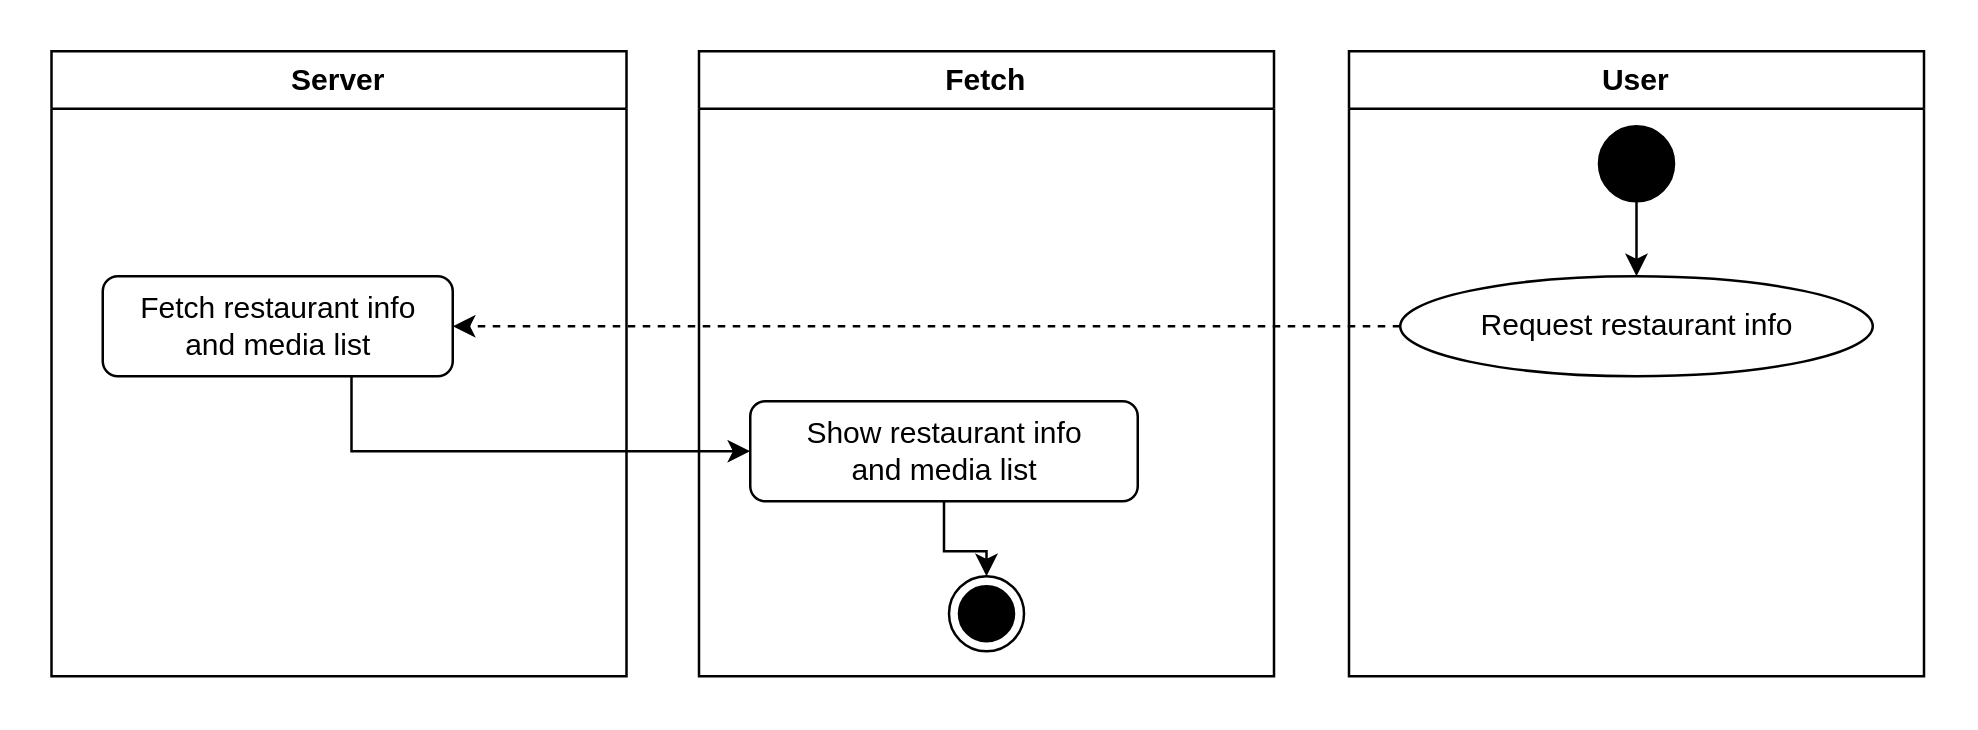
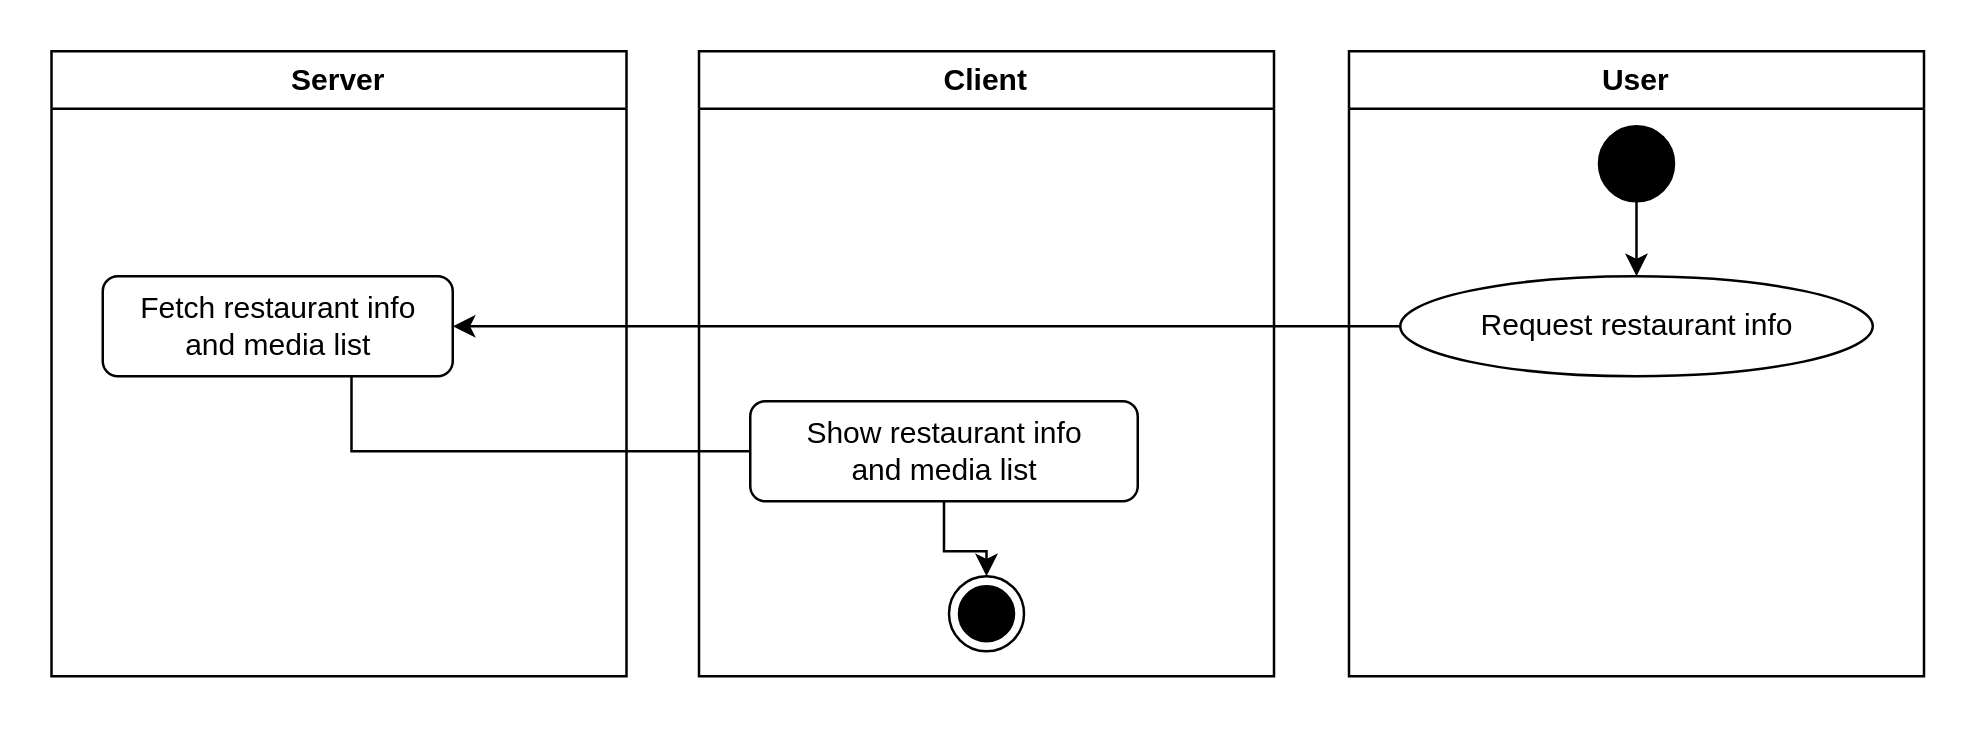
- <mxCell id="2" value="Fetch" style="swimlane;whiteSpace=wrap;html=1;" parent="1" vertex="1"><mxGeometry x="279" y="20" width="230" height="250" as="geometry" /></mxCell>
+ <mxCell id="2" value="Client" style="swimlane;whiteSpace=wrap;html=1;" parent="1" vertex="1"><mxGeometry x="279" y="20" width="230" height="250" as="geometry" /></mxCell>
- <mxCell id="12" style="edgeStyle=orthogonalEdgeStyle;rounded=0;orthogonalLoop=1;jettySize=auto;html=1;entryX=1;entryY=0.5;entryDx=0;entryDy=0;dashed=1;" edge="1" parent="1" source="7" target="11"><mxGeometry relative="1" as="geometry" /></mxCell>
+ <mxCell id="12" style="edgeStyle=orthogonalEdgeStyle;rounded=0;orthogonalLoop=1;jettySize=auto;html=1;entryX=1;entryY=0.5;entryDx=0;entryDy=0;" edge="1" parent="1" source="7" target="11"><mxGeometry relative="1" as="geometry" /></mxCell>
- <mxCell id="13" style="edgeStyle=orthogonalEdgeStyle;rounded=0;orthogonalLoop=1;jettySize=auto;html=1;entryX=0;entryY=0.5;entryDx=0;entryDy=0;" edge="1" parent="1" source="11" target="3"><mxGeometry relative="1" as="geometry"><Array as="points"><mxPoint x="140" y="180" /></Array></mxGeometry></mxCell>
+ <mxCell id="13" style="edgeStyle=orthogonalEdgeStyle;rounded=0;orthogonalLoop=1;jettySize=auto;html=1;entryX=0;entryY=0.5;entryDx=0;entryDy=0;endArrow=none;" edge="1" parent="1" source="11" target="3"><mxGeometry relative="1" as="geometry"><Array as="points"><mxPoint x="140" y="180" /></Array></mxGeometry></mxCell>
